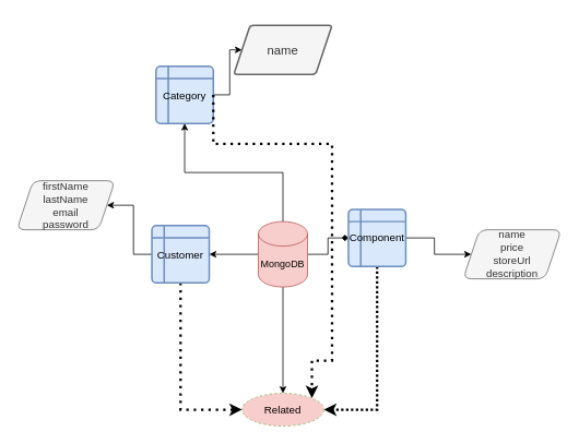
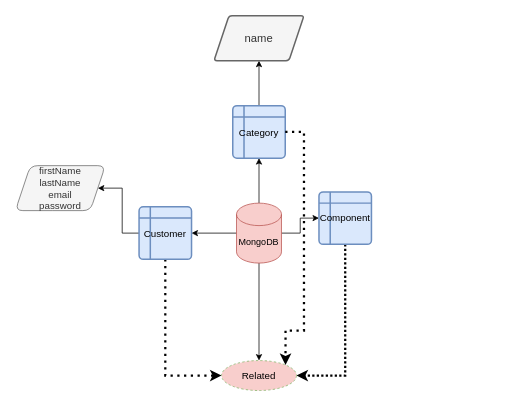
- <mxCell id="19" value="name" style="shape=parallelogram;perimeter=parallelogramPerimeter;whiteSpace=wrap;html=1;fixedSize=1;fontSize=15;fillColor=#f5f5f5;strokeColor=#666666;rounded=1;arcSize=8;strokeWidth=2;fontColor=#333333;" vertex="1" parent="1"><mxGeometry x="285" y="30" width="120" height="60" as="geometry" /></mxCell>
+ <mxCell id="19" value="name" style="shape=parallelogram;perimeter=parallelogramPerimeter;whiteSpace=wrap;html=1;fixedSize=1;fontSize=15;fillColor=#f5f5f5;strokeColor=#666666;rounded=1;arcSize=8;strokeWidth=2;fontColor=#333333;" vertex="1" parent="1"><mxGeometry x="285" y="20" width="120" height="60" as="geometry" /></mxCell>
- <mxCell id="17" value="&lt;font style=&quot;font-size: 13px&quot;&gt;Category&lt;/font&gt;" style="shape=internalStorage;whiteSpace=wrap;html=1;dx=15;dy=15;rounded=1;arcSize=8;strokeWidth=2;fontSize=15;fillColor=#dae8fc;strokeColor=#6c8ebf;" vertex="1" parent="1"><mxGeometry x="190" y="80" width="70" height="70" as="geometry" /></mxCell>
+ <mxCell id="17" value="&lt;font style=&quot;font-size: 13px&quot;&gt;Category&lt;/font&gt;" style="shape=internalStorage;whiteSpace=wrap;html=1;dx=15;dy=15;rounded=1;arcSize=8;strokeWidth=2;fontSize=15;fillColor=#dae8fc;strokeColor=#6c8ebf;" vertex="1" parent="1"><mxGeometry x="310" y="140" width="70" height="70" as="geometry" /></mxCell>
- <mxCell id="2" style="edgeStyle=orthogonalEdgeStyle;rounded=0;orthogonalLoop=1;jettySize=auto;html=1;exitX=1;exitY=0.5;exitDx=0;exitDy=0;exitPerimeter=0;fontSize=12;endArrow=diamond;" edge="1" parent="1" source="6" target="12"><mxGeometry relative="1" as="geometry" /></mxCell>
+ <mxCell id="2" style="edgeStyle=orthogonalEdgeStyle;rounded=0;orthogonalLoop=1;jettySize=auto;html=1;exitX=1;exitY=0.5;exitDx=0;exitDy=0;exitPerimeter=0;fontSize=12;" edge="1" parent="1" source="6" target="12"><mxGeometry relative="1" as="geometry" /></mxCell>
- <mxCell id="10" style="edgeStyle=orthogonalEdgeStyle;rounded=0;orthogonalLoop=1;jettySize=auto;html=1;exitX=1;exitY=0.5;exitDx=0;exitDy=0;entryX=0;entryY=0.5;entryDx=0;entryDy=0;fontSize=13;" edge="1" parent="1" source="12" target="14"><mxGeometry relative="1" as="geometry"><mxPoint x="565" y="310" as="targetPoint" /></mxGeometry></mxCell>
- <mxCell id="14" value="name&lt;br&gt;price&lt;br&gt;storeUrl&lt;br&gt;description" style="shape=parallelogram;perimeter=parallelogramPerimeter;whiteSpace=wrap;html=1;fixedSize=1;rounded=1;fontSize=13;strokeColor=#666666;fillColor=#f5f5f5;fontColor=#333333;" vertex="1" parent="1"><mxGeometry x="565" y="280" width="120" height="60" as="geometry" /></mxCell>
